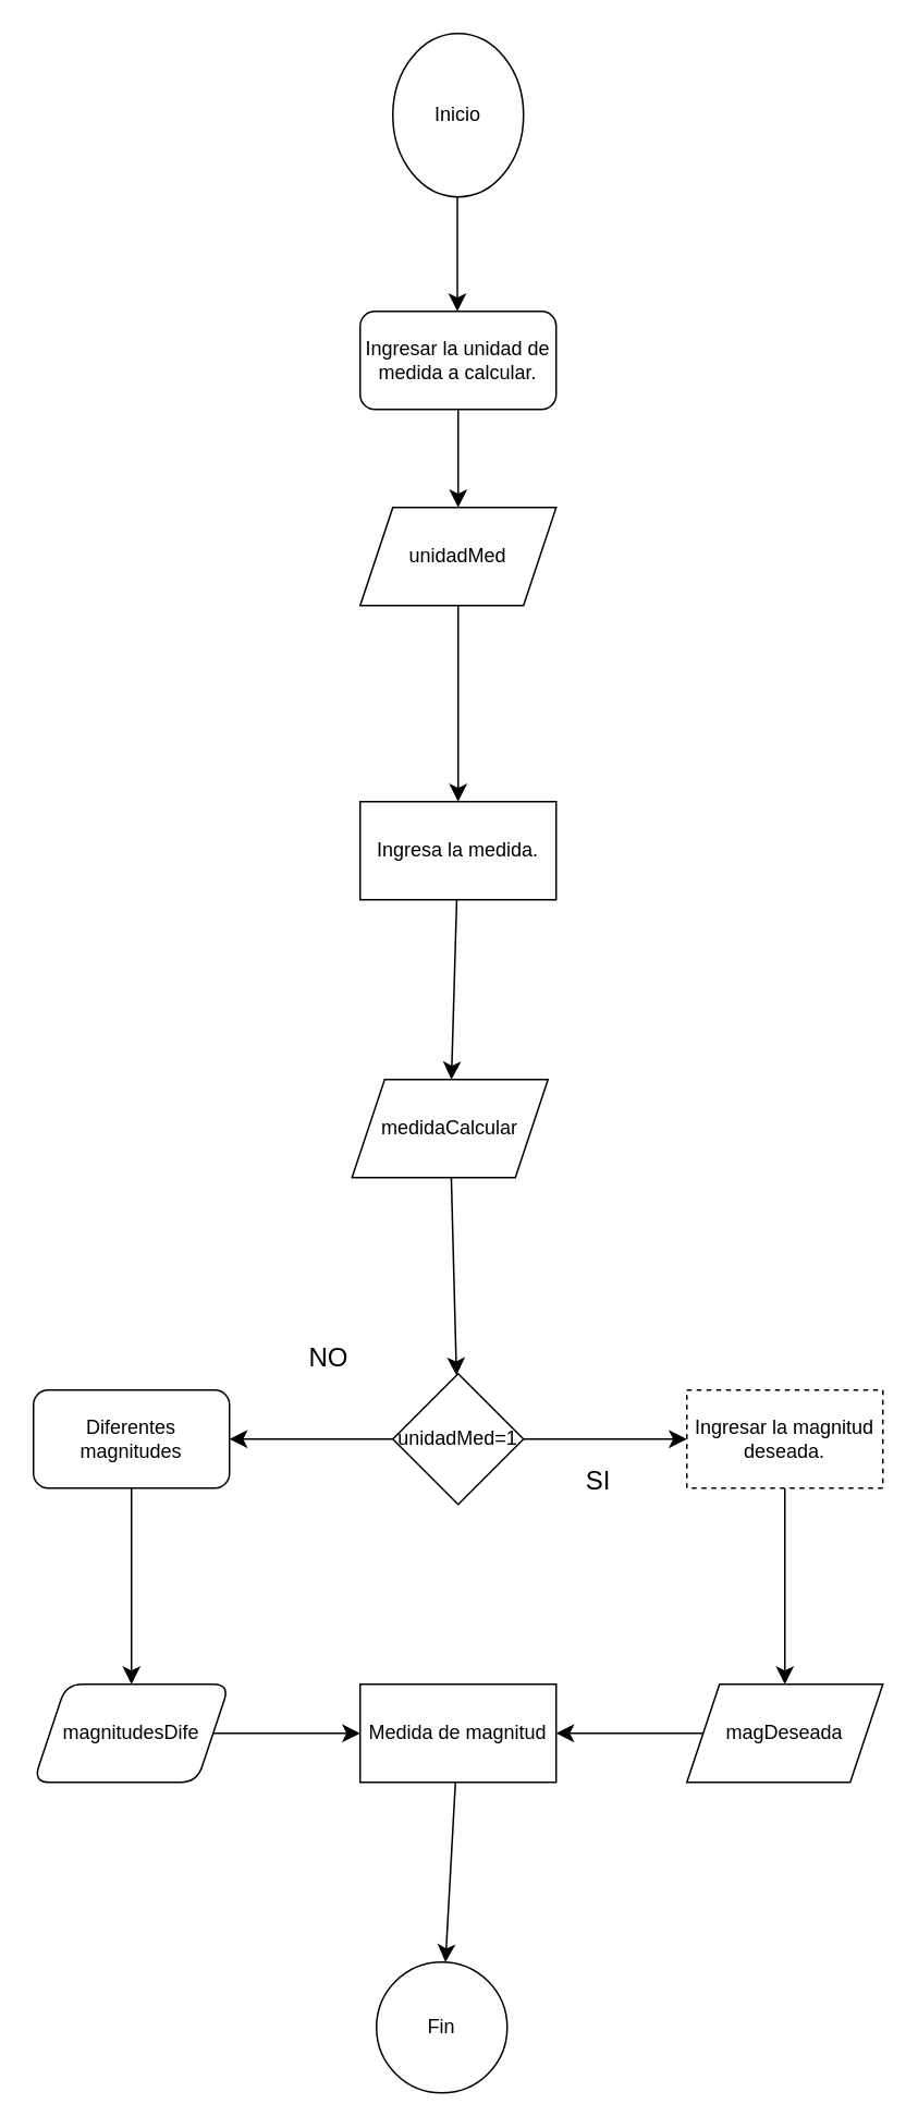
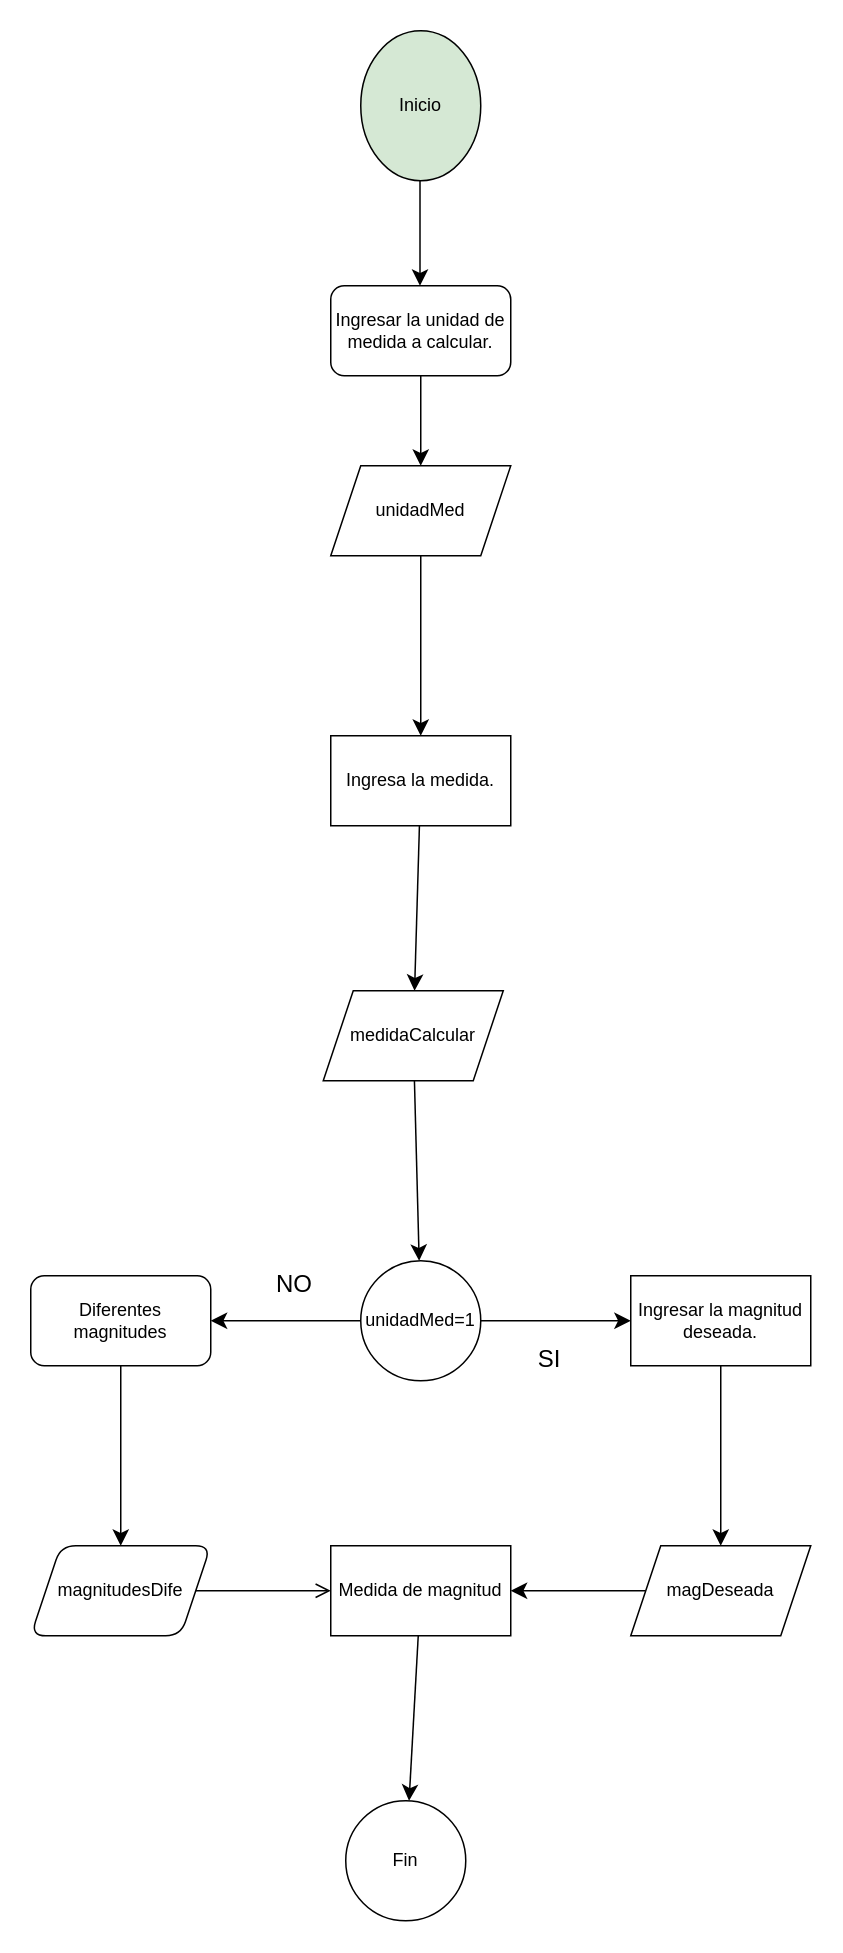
- <mxCell id="2" value="Inicio" style="ellipse;whiteSpace=wrap;html=1;" vertex="1" parent="1"><mxGeometry x="240" y="20" width="80" height="100" as="geometry" /></mxCell>
+ <mxCell id="2" value="Inicio" style="ellipse;whiteSpace=wrap;html=1;fillColor=#d5e8d4;" vertex="1" parent="1"><mxGeometry x="240" y="20" width="80" height="100" as="geometry" /></mxCell>
- <mxCell id="27" value="NO" style="text;strokeColor=none;align=center;fillColor=none;html=1;verticalAlign=middle;whiteSpace=wrap;rounded=0;fontSize=16;" vertex="1" parent="1"><mxGeometry x="171" y="815" width="60" height="30" as="geometry" /></mxCell>
+ <mxCell id="27" value="NO" style="text;strokeColor=none;align=center;fillColor=none;html=1;verticalAlign=middle;whiteSpace=wrap;rounded=0;fontSize=16;" vertex="1" parent="1"><mxGeometry x="166" y="840" width="60" height="30" as="geometry" /></mxCell>
- <mxCell id="14" value="unidadMed=1" style="rhombus;whiteSpace=wrap;html=1;" vertex="1" parent="1"><mxGeometry x="240" y="840" width="80" height="80" as="geometry" /></mxCell>
+ <mxCell id="14" value="unidadMed=1" style="ellipse;whiteSpace=wrap;html=1;" vertex="1" parent="1"><mxGeometry x="240" y="840" width="80" height="80" as="geometry" /></mxCell>
- <mxCell id="16" value="Ingresar la magnitud deseada." style="whiteSpace=wrap;html=1;dashed=1;" vertex="1" parent="1"><mxGeometry x="420" y="850" width="120" height="60" as="geometry" /></mxCell>
+ <mxCell id="16" value="Ingresar la magnitud deseada." style="whiteSpace=wrap;html=1;" vertex="1" parent="1"><mxGeometry x="420" y="850" width="120" height="60" as="geometry" /></mxCell>
- <mxCell id="23" value="" style="edgeStyle=none;curved=1;rounded=0;orthogonalLoop=1;jettySize=auto;html=1;fontSize=12;startSize=8;endSize=8;" edge="1" parent="1" source="24" target="20"><mxGeometry relative="1" as="geometry" /></mxCell>
+ <mxCell id="23" value="" style="edgeStyle=none;curved=1;rounded=0;orthogonalLoop=1;jettySize=auto;html=1;fontSize=12;startSize=8;endSize=8;endArrow=open;" edge="1" parent="1" source="24" target="20"><mxGeometry relative="1" as="geometry" /></mxCell>
